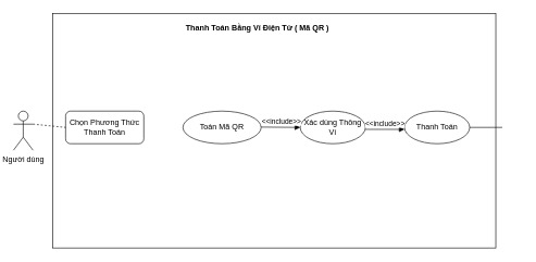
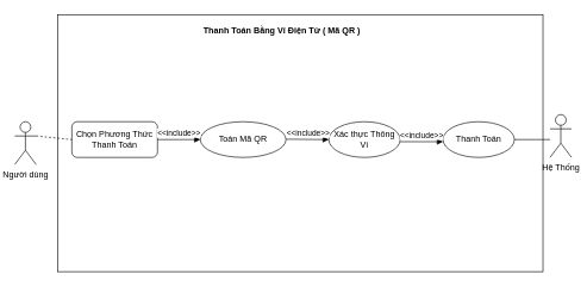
+ <mxCell id="8" value="Hệ Thống" style="shape=umlActor;verticalLabelPosition=bottom;verticalAlign=top;html=1;outlineConnect=0;" vertex="1" parent="1"><mxGeometry x="770" y="160" width="30" height="60" as="geometry" /></mxCell>
+ <mxCell id="10" value="&amp;lt;&amp;lt;include&amp;gt;&amp;gt;" style="html=1;verticalAlign=bottom;endArrow=block;edgeStyle=elbowEdgeStyle;elbow=vertical;curved=0;rounded=0;exitX=1;exitY=0.5;exitDx=0;exitDy=0;entryX=0;entryY=0.5;entryDx=0;entryDy=0;" edge="1" parent="1" source="5" target="6"><mxGeometry width="80" relative="1" as="geometry"><mxPoint x="270" y="199.5" as="sourcePoint" /><mxPoint x="350" y="199.5" as="targetPoint" /></mxGeometry></mxCell>
- <mxCell id="9" value="Xác dùng Thông Ví" style="ellipse;whiteSpace=wrap;html=1;" vertex="1" parent="1"><mxGeometry x="460" y="170" width="100" height="50" as="geometry" /></mxCell>
+ <mxCell id="9" value="Xác thực Thông Ví" style="ellipse;whiteSpace=wrap;html=1;" vertex="1" parent="1"><mxGeometry x="460" y="170" width="100" height="50" as="geometry" /></mxCell>
